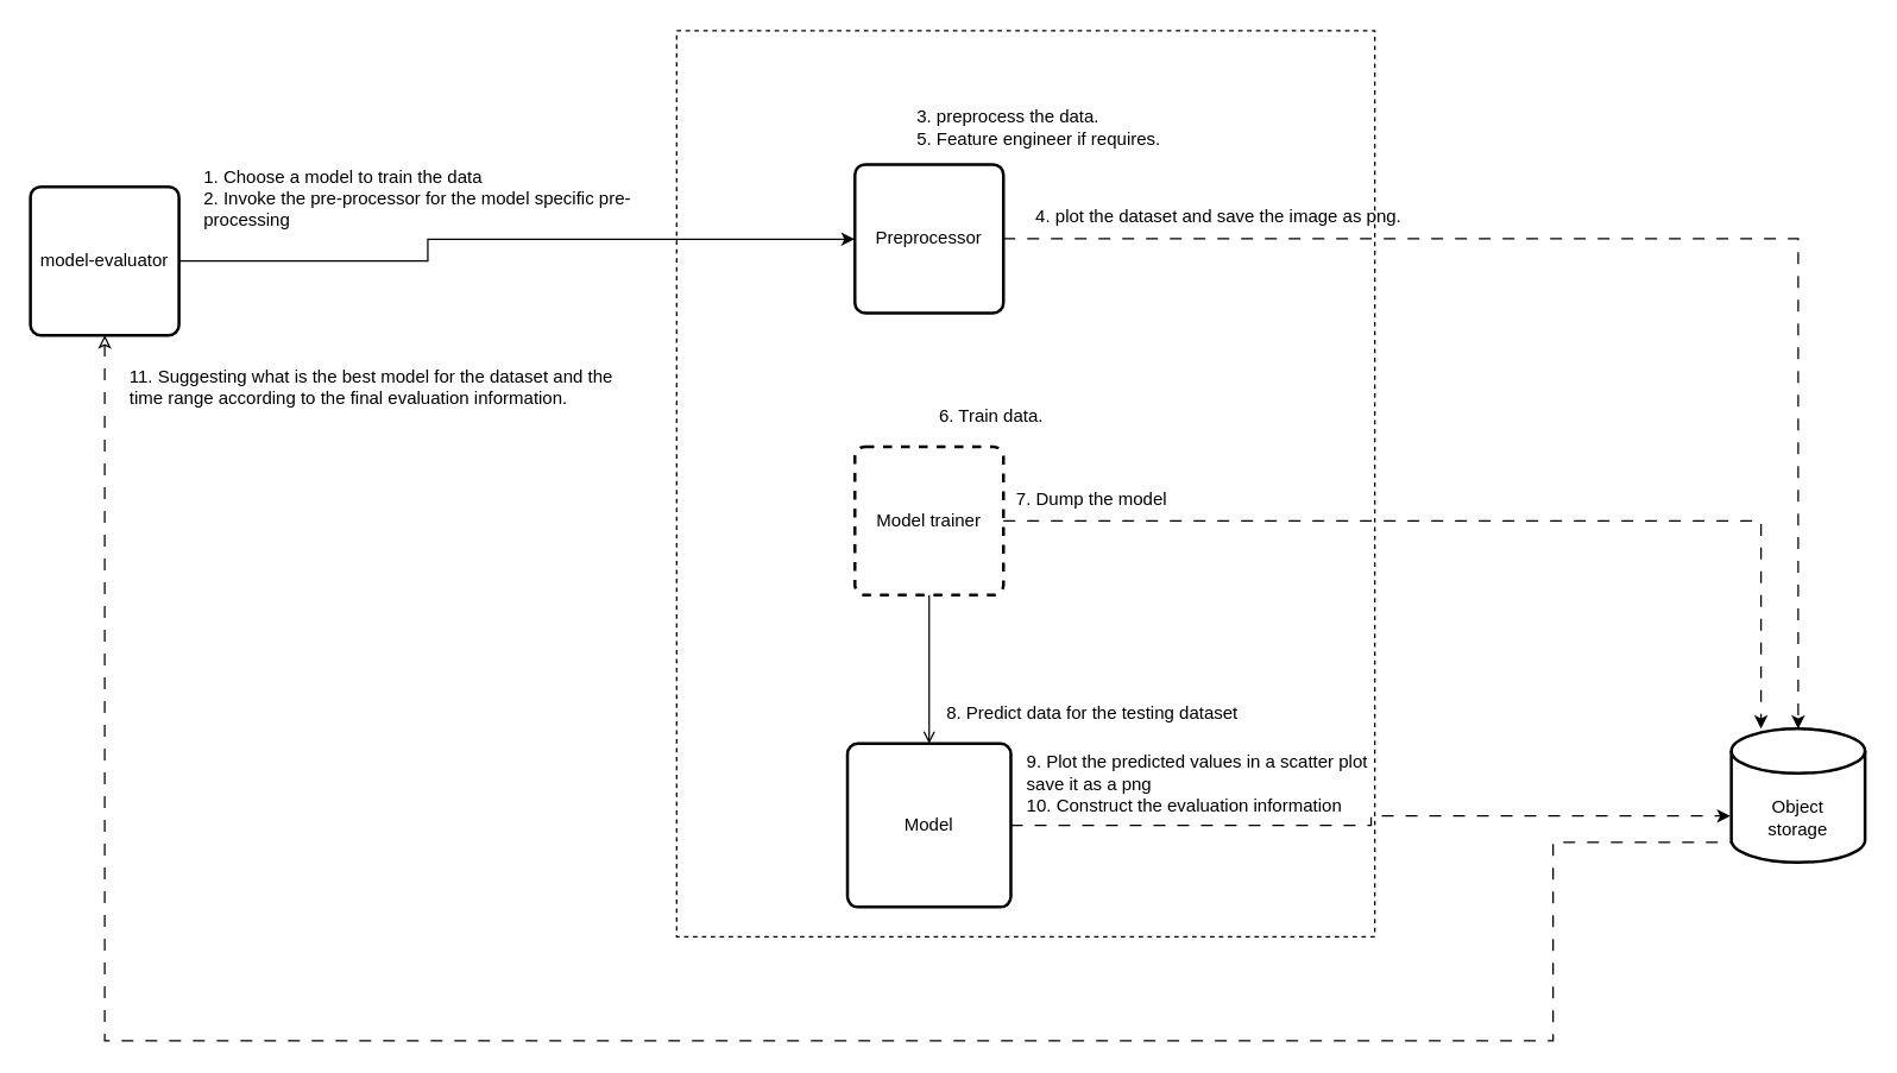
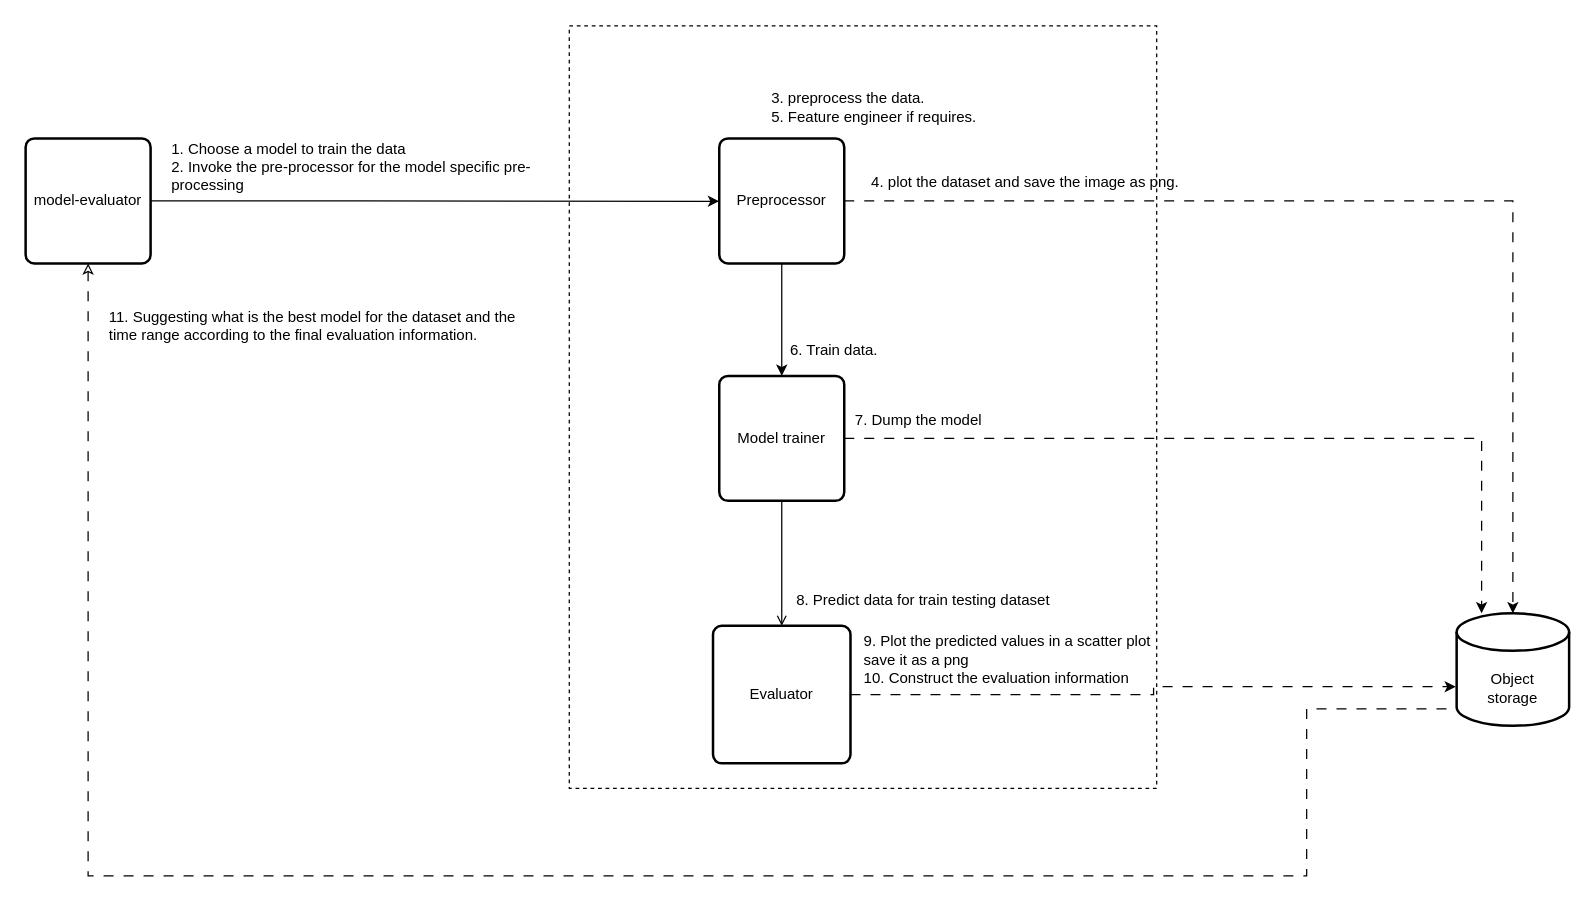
- <mxCell id="15" value="model-evaluator" style="rounded=1;whiteSpace=wrap;html=1;absoluteArcSize=1;arcSize=14;strokeWidth=2;" vertex="1" parent="1"><mxGeometry x="20" y="125" width="100" height="100" as="geometry" /></mxCell>
+ <mxCell id="15" value="model-evaluator" style="rounded=1;whiteSpace=wrap;html=1;absoluteArcSize=1;arcSize=14;strokeWidth=2;" vertex="1" parent="1"><mxGeometry x="20" y="110" width="100" height="100" as="geometry" /></mxCell>
+ <mxCell id="3" style="edgeStyle=orthogonalEdgeStyle;rounded=0;orthogonalLoop=1;jettySize=auto;html=1;entryX=0.5;entryY=0;entryDx=0;entryDy=0;" parent="1" source="5" target="10" edge="1"><mxGeometry relative="1" as="geometry" /></mxCell>
- <mxCell id="10" value="Model trainer" style="rounded=1;whiteSpace=wrap;html=1;absoluteArcSize=1;arcSize=14;strokeWidth=2;dashed=1;" parent="1" vertex="1"><mxGeometry x="575" y="300" width="100" height="100" as="geometry" /></mxCell>
+ <mxCell id="10" value="Model trainer" style="rounded=1;whiteSpace=wrap;html=1;absoluteArcSize=1;arcSize=14;strokeWidth=2;" parent="1" vertex="1"><mxGeometry x="575" y="300" width="100" height="100" as="geometry" /></mxCell>
- <mxCell id="13" value="8. Predict data for the testing dataset" style="text;html=1;align=left;verticalAlign=middle;whiteSpace=wrap;rounded=0;" parent="1" vertex="1"><mxGeometry x="635" y="455" width="260" height="50" as="geometry" /></mxCell>
+ <mxCell id="13" value="8. Predict data for train testing dataset" style="text;html=1;align=left;verticalAlign=middle;whiteSpace=wrap;rounded=0;" parent="1" vertex="1"><mxGeometry x="635" y="455" width="260" height="50" as="geometry" /></mxCell>
- <mxCell id="12" value="Model" style="rounded=1;whiteSpace=wrap;html=1;absoluteArcSize=1;arcSize=14;strokeWidth=2;" parent="1" vertex="1"><mxGeometry x="570" y="500" width="110" height="110" as="geometry" /></mxCell>
+ <mxCell id="12" value="Evaluator" style="rounded=1;whiteSpace=wrap;html=1;absoluteArcSize=1;arcSize=14;strokeWidth=2;" parent="1" vertex="1"><mxGeometry x="570" y="500" width="110" height="110" as="geometry" /></mxCell>
